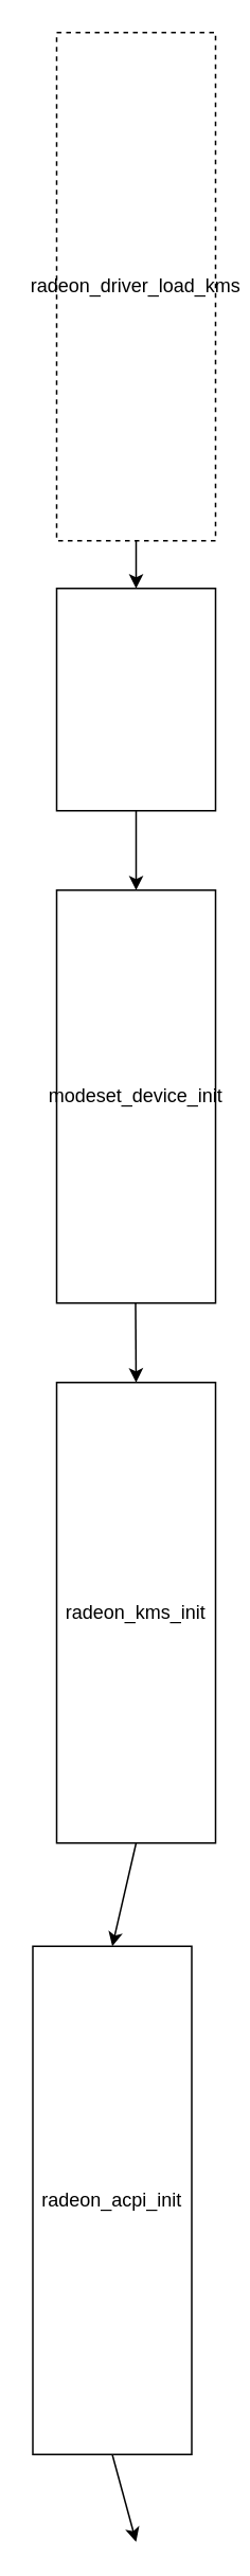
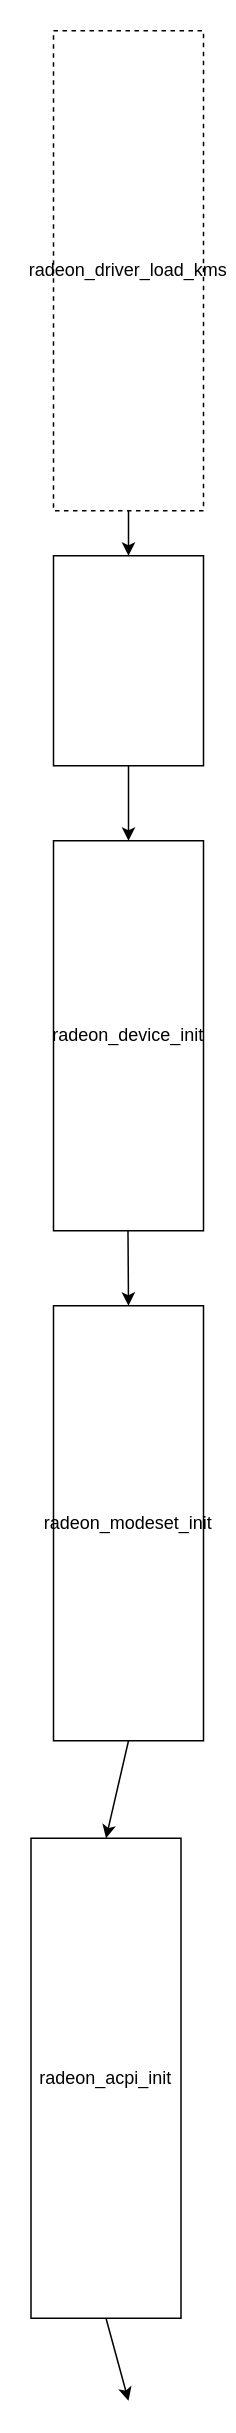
- <mxCell id="5" value="modeset_device_init" style="rounded=0;whiteSpace=wrap;html=1;" vertex="1" parent="1"><mxGeometry x="35" y="560" width="100" height="260" as="geometry" /></mxCell>
+ <mxCell id="5" value="radeon_device_init" style="rounded=0;whiteSpace=wrap;html=1;" vertex="1" parent="1"><mxGeometry x="35" y="560" width="100" height="260" as="geometry" /></mxCell>
- <mxCell id="3" value="radeon_kms_init" style="rounded=0;whiteSpace=wrap;html=1;" vertex="1" parent="1"><mxGeometry x="35" y="870" width="100" height="290" as="geometry" /></mxCell>
+ <mxCell id="3" value="radeon_modeset_init" style="rounded=0;whiteSpace=wrap;html=1;" vertex="1" parent="1"><mxGeometry x="35" y="870" width="100" height="290" as="geometry" /></mxCell>
